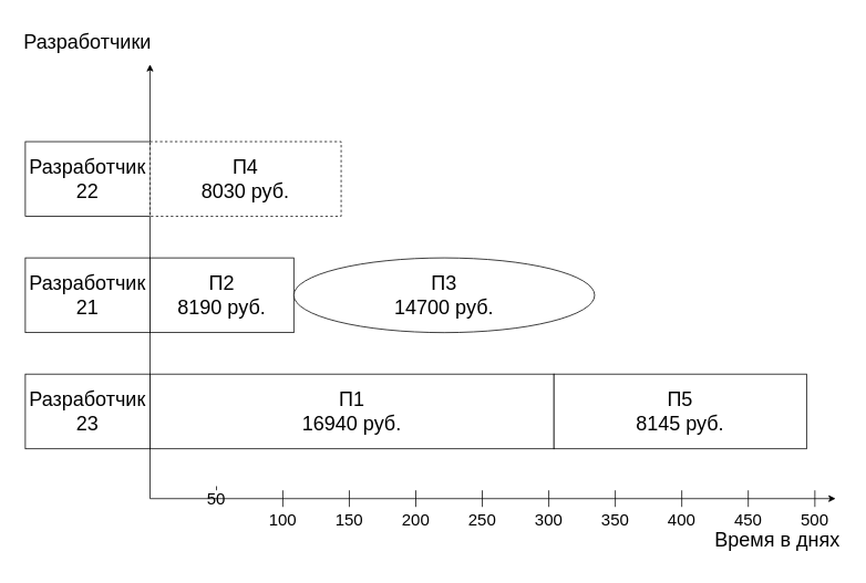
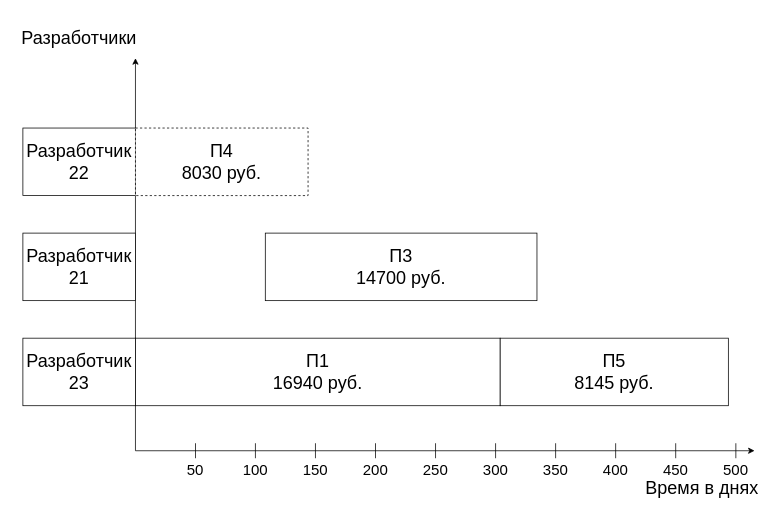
- <mxCell id="9" value="&lt;font style=&quot;font-size: 24px;&quot;&gt;П2&lt;br&gt;8190 руб.&lt;br&gt;&lt;/font&gt;" style="rounded=0;whiteSpace=wrap;html=1;" vertex="1" parent="1"><mxGeometry x="180" y="310" width="173" height="90" as="geometry" /></mxCell>
- <mxCell id="33" value="&lt;font style=&quot;font-size: 24px;&quot;&gt;П3&lt;br&gt;14700 руб.&lt;br&gt;&lt;/font&gt;" style="ellipse;whiteSpace=wrap;html=1;" vertex="1" parent="1"><mxGeometry x="353" y="310" width="362" height="90" as="geometry" /></mxCell>
+ <mxCell id="33" value="&lt;font style=&quot;font-size: 24px;&quot;&gt;П3&lt;br&gt;14700 руб.&lt;br&gt;&lt;/font&gt;" style="rounded=0;whiteSpace=wrap;html=1;" vertex="1" parent="1"><mxGeometry x="353" y="310" width="362" height="90" as="geometry" /></mxCell>
- <mxCell id="12" value="50" style="text;html=1;strokeColor=none;fillColor=none;align=center;verticalAlign=middle;whiteSpace=wrap;rounded=0;fontSize=20;" vertex="1" parent="1"><mxGeometry x="230" y="585" width="60" height="30" as="geometry" /></mxCell>
+ <mxCell id="12" value="50" style="text;html=1;strokeColor=none;fillColor=none;align=center;verticalAlign=middle;whiteSpace=wrap;rounded=0;fontSize=20;" vertex="1" parent="1"><mxGeometry x="230" y="610" width="60" height="30" as="geometry" /></mxCell>
